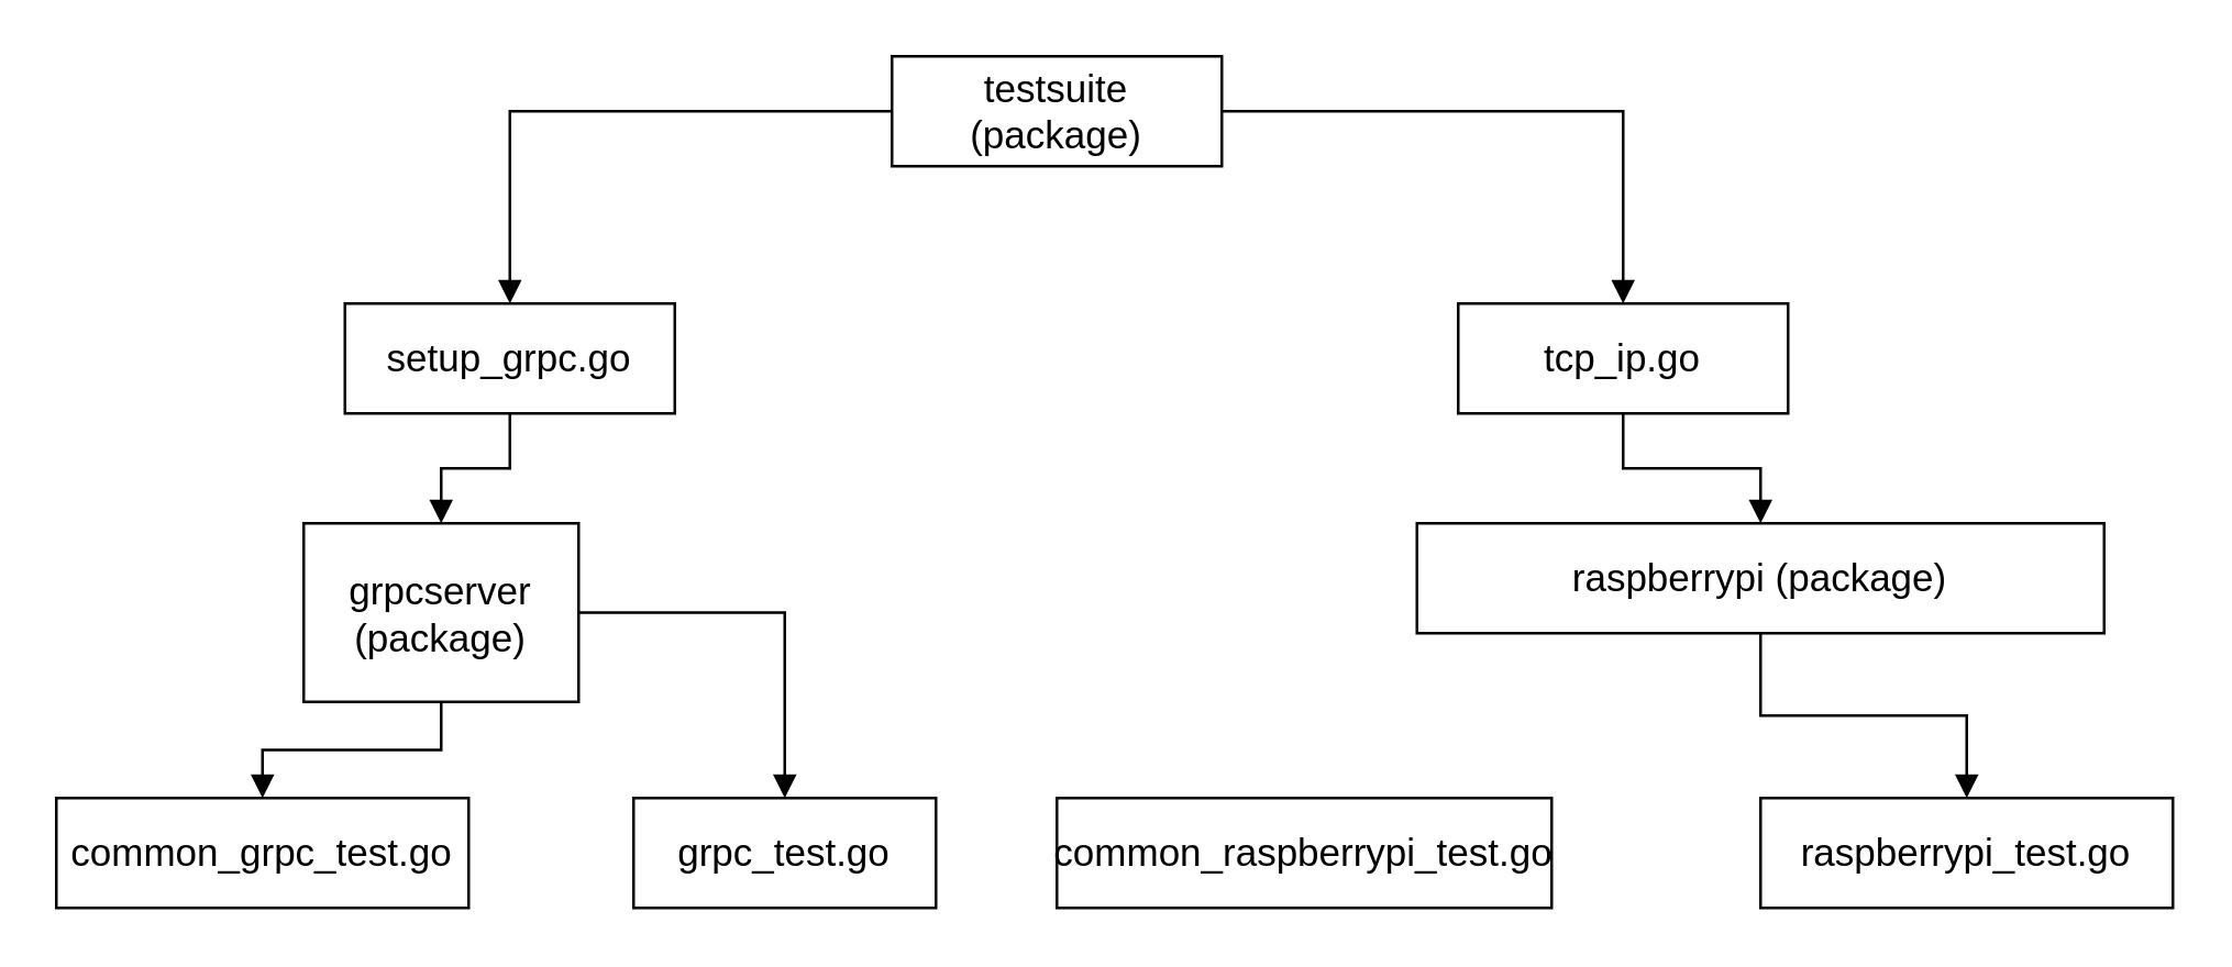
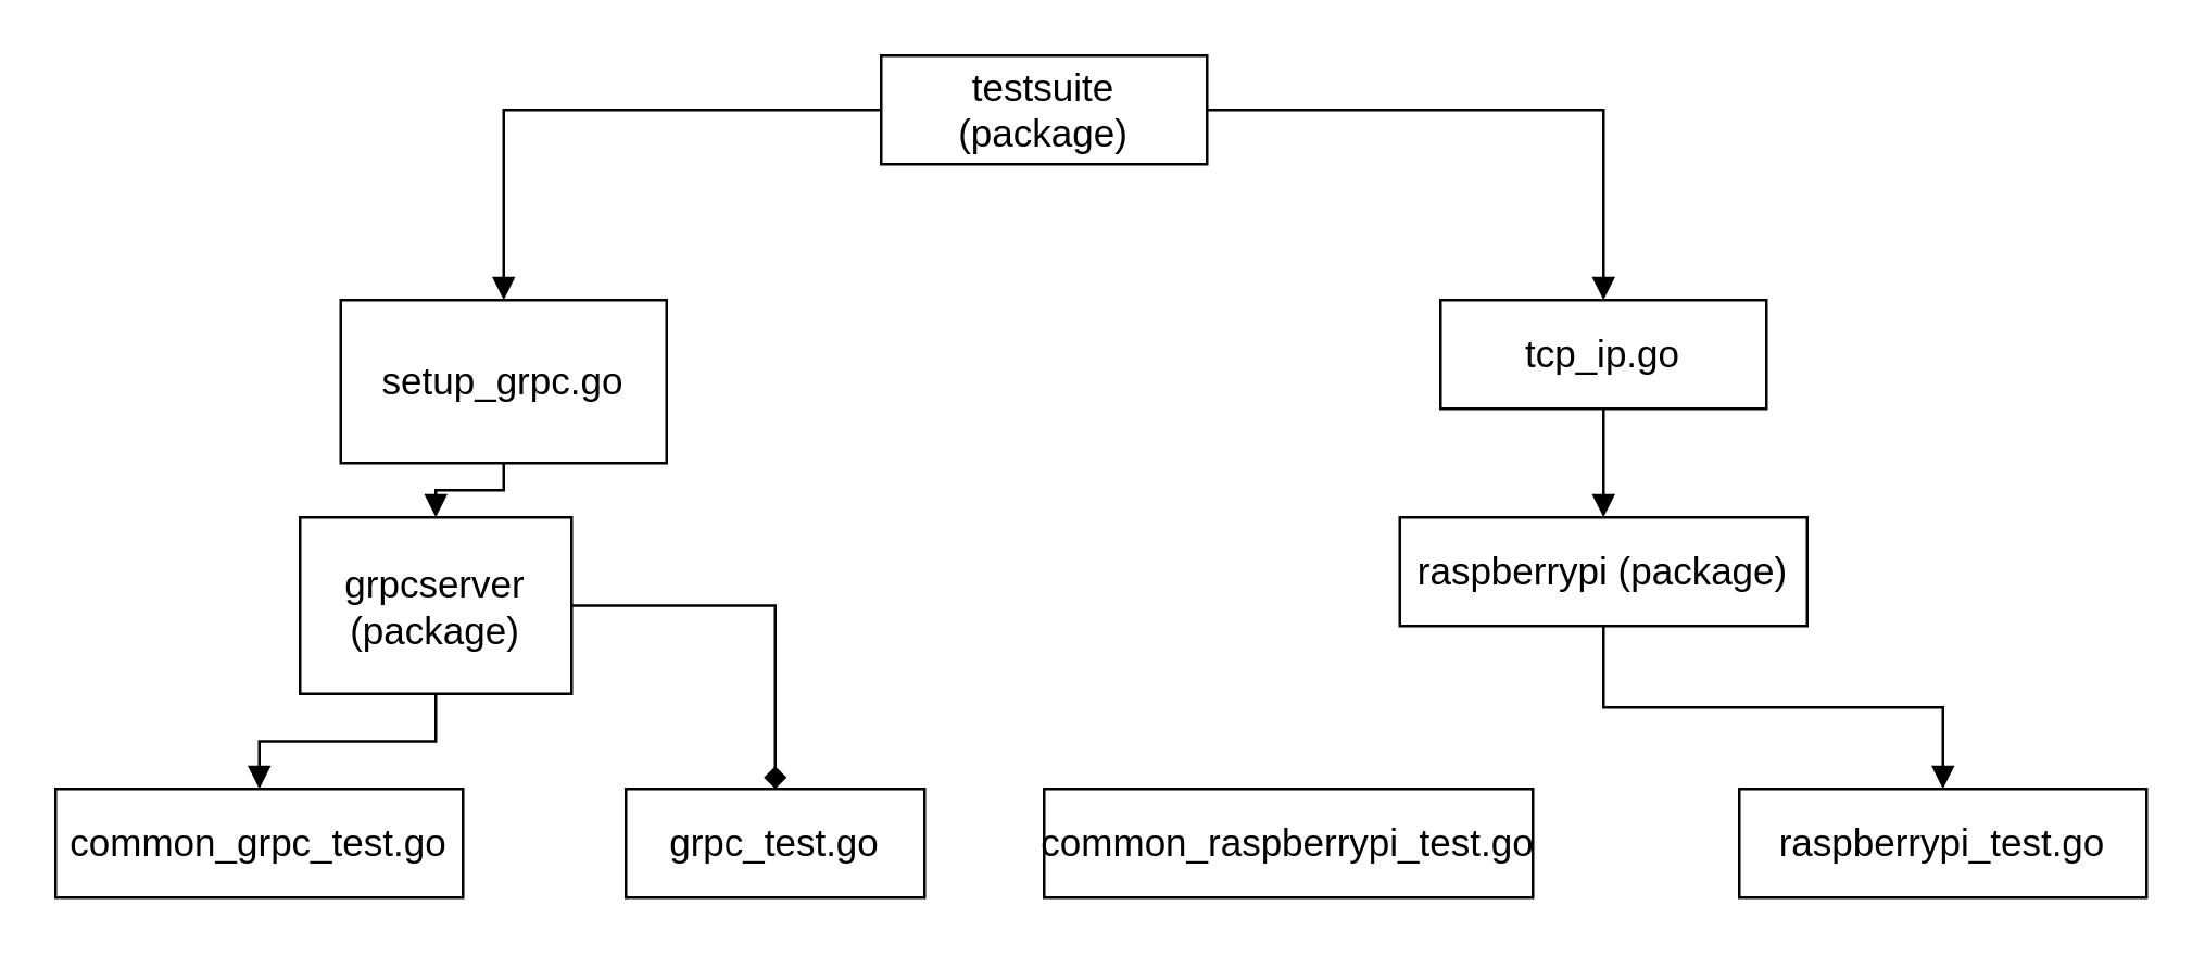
- <mxCell id="3" value="setup_grpc.go" style="rounded=0;whiteSpace=wrap;html=1;strokeColor=#000000;fillColor=none;fontSize=14;" parent="1" vertex="1"><mxGeometry x="125" y="110" width="120" height="40" as="geometry" /></mxCell>
+ <mxCell id="3" value="setup_grpc.go" style="rounded=0;whiteSpace=wrap;html=1;strokeColor=#000000;fillColor=none;fontSize=14;" parent="1" vertex="1"><mxGeometry x="125" y="110" width="120" height="60" as="geometry" /></mxCell>
- <mxCell id="13" value="raspberrypi (package)" style="rounded=0;whiteSpace=wrap;html=1;strokeColor=#000000;fillColor=none;fontSize=14;" parent="1" vertex="1"><mxGeometry x="515" y="190" width="250" height="40" as="geometry" /></mxCell>
+ <mxCell id="13" value="raspberrypi (package)" style="rounded=0;whiteSpace=wrap;html=1;strokeColor=#000000;fillColor=none;fontSize=14;" parent="1" vertex="1"><mxGeometry x="515" y="190" width="150" height="40" as="geometry" /></mxCell>
- <mxCell id="12" style="edgeStyle=orthogonalEdgeStyle;rounded=0;html=1;endArrow=block;fontSize=14;" parent="1" source="7" target="11" edge="1"><mxGeometry relative="1" as="geometry" /></mxCell>
+ <mxCell id="12" style="edgeStyle=orthogonalEdgeStyle;rounded=0;html=1;endArrow=diamond;fontSize=14;" parent="1" source="7" target="11" edge="1"><mxGeometry relative="1" as="geometry" /></mxCell>
